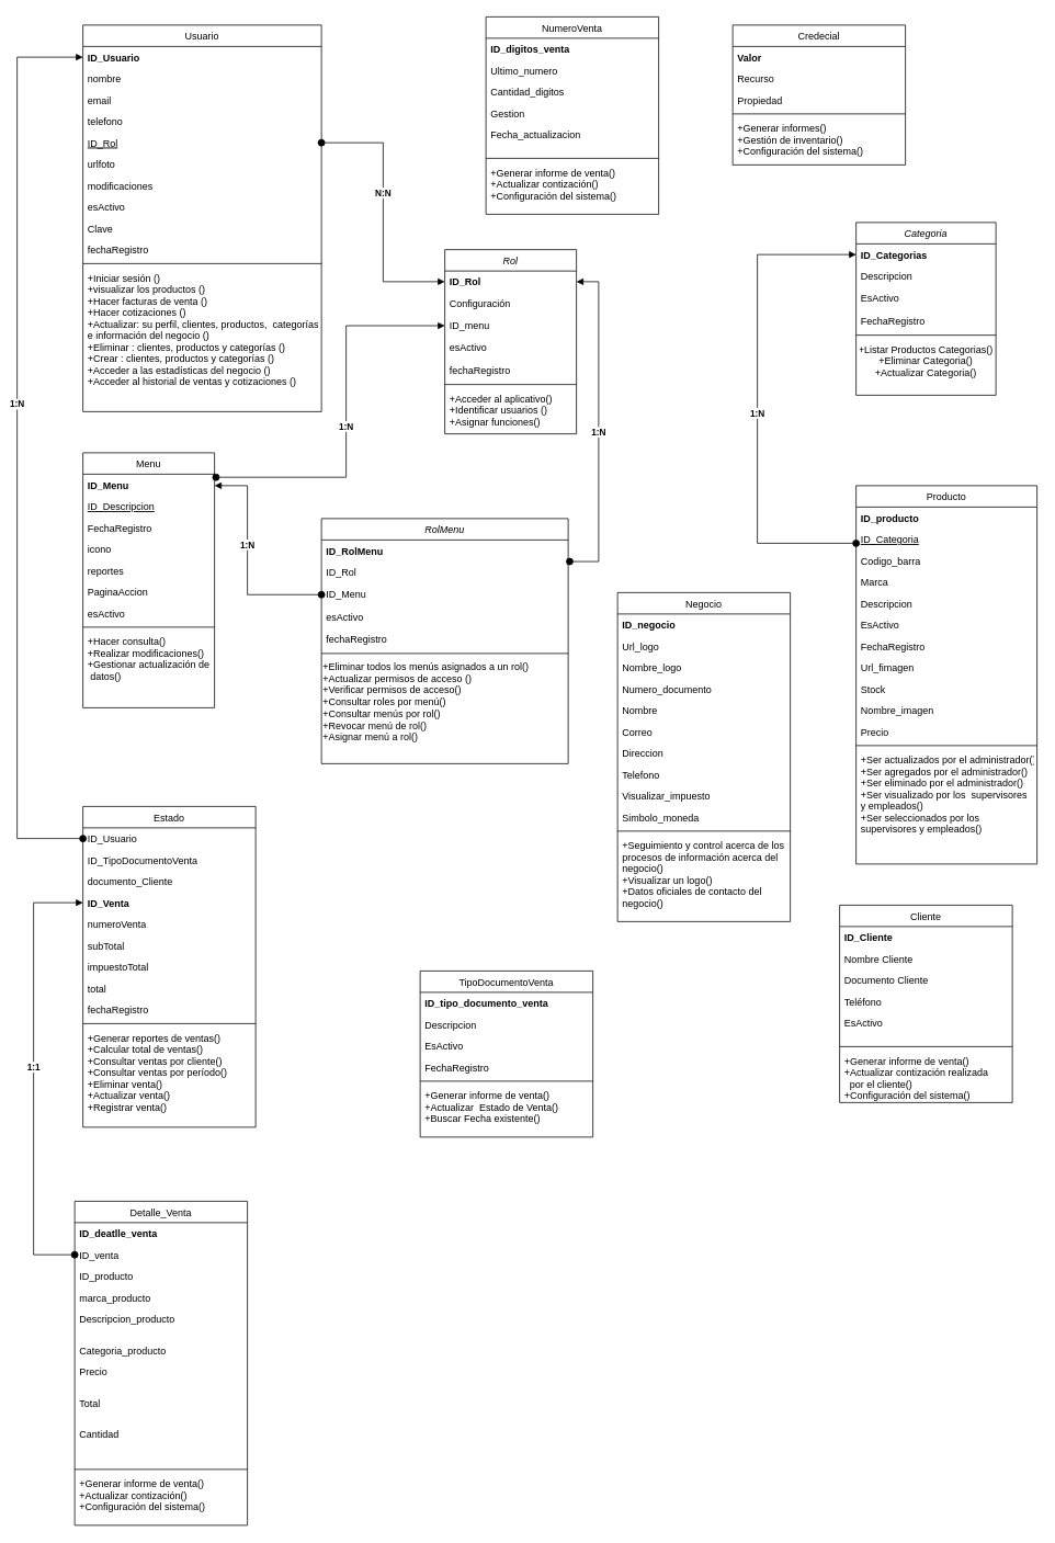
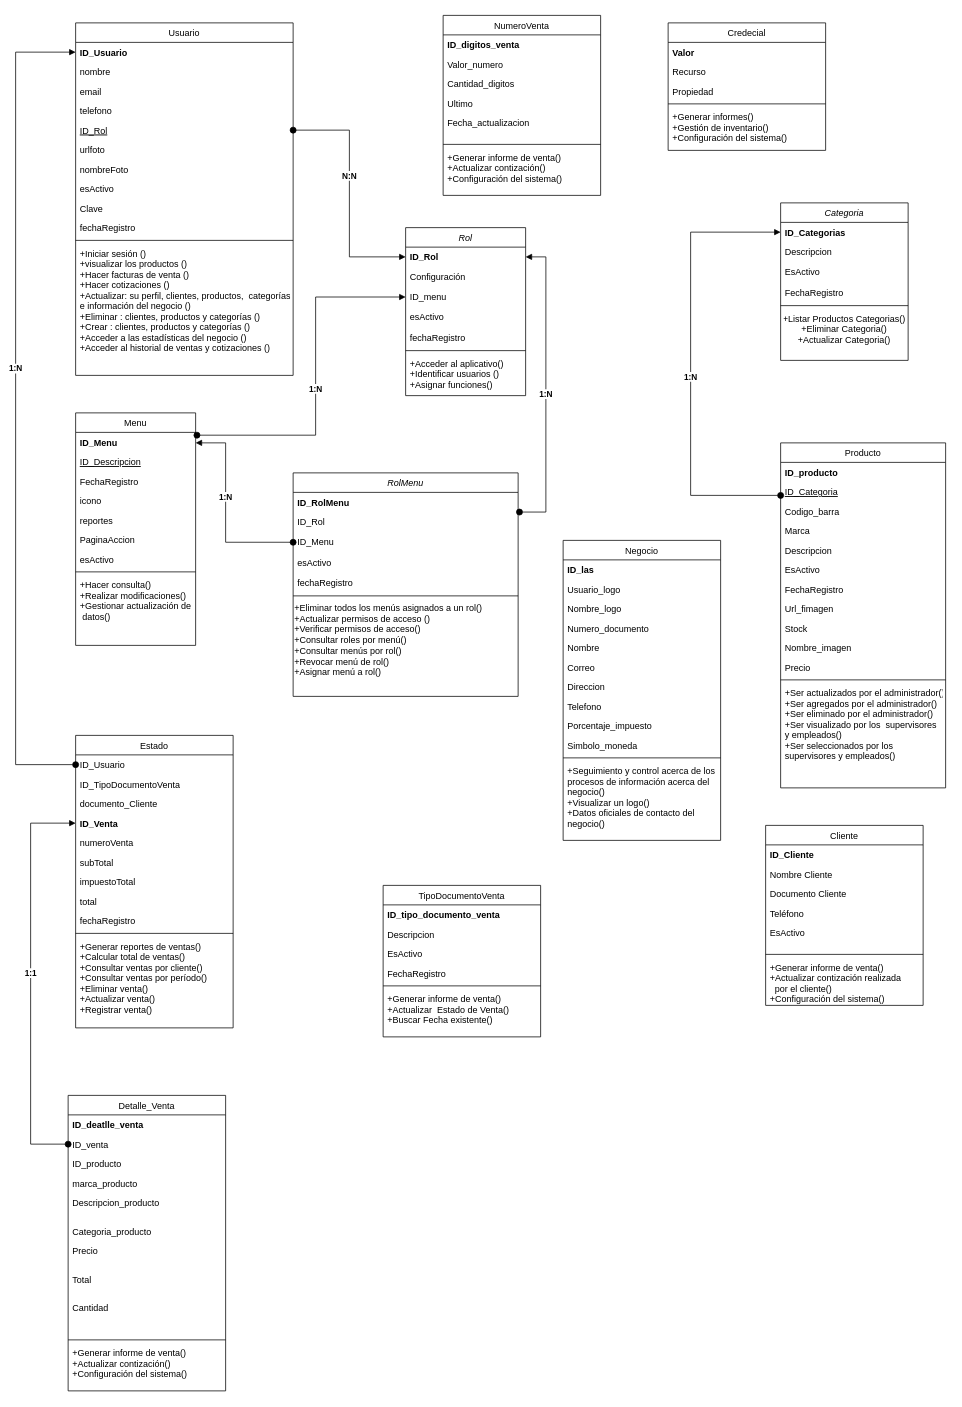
- <mxCell id="77" value="Ultimo_numero" style="text;align=left;verticalAlign=top;spacingLeft=4;spacingRight=4;overflow=hidden;rotatable=0;points=[[0,0.5],[1,0.5]];portConstraint=eastwest;fontStyle=0" vertex="1" parent="75"><mxGeometry y="52" width="210" height="26" as="geometry" /></mxCell>
+ <mxCell id="77" value="Valor_numero" style="text;align=left;verticalAlign=top;spacingLeft=4;spacingRight=4;overflow=hidden;rotatable=0;points=[[0,0.5],[1,0.5]];portConstraint=eastwest;fontStyle=0" vertex="1" parent="75"><mxGeometry y="52" width="210" height="26" as="geometry" /></mxCell>
- <mxCell id="79" value="Gestion" style="text;align=left;verticalAlign=top;spacingLeft=4;spacingRight=4;overflow=hidden;rotatable=0;points=[[0,0.5],[1,0.5]];portConstraint=eastwest;fontStyle=0" vertex="1" parent="75"><mxGeometry y="104" width="210" height="26" as="geometry" /></mxCell>
+ <mxCell id="79" value="Ultimo" style="text;align=left;verticalAlign=top;spacingLeft=4;spacingRight=4;overflow=hidden;rotatable=0;points=[[0,0.5],[1,0.5]];portConstraint=eastwest;fontStyle=0" vertex="1" parent="75"><mxGeometry y="104" width="210" height="26" as="geometry" /></mxCell>
- <mxCell id="122" value="modificaciones" style="text;align=left;verticalAlign=top;spacingLeft=4;spacingRight=4;overflow=hidden;rotatable=0;points=[[0,0.5],[1,0.5]];portConstraint=eastwest;rounded=0;shadow=0;html=0;" vertex="1" parent="115"><mxGeometry y="182" width="290" height="26" as="geometry" /></mxCell>
+ <mxCell id="122" value="nombreFoto" style="text;align=left;verticalAlign=top;spacingLeft=4;spacingRight=4;overflow=hidden;rotatable=0;points=[[0,0.5],[1,0.5]];portConstraint=eastwest;rounded=0;shadow=0;html=0;" vertex="1" parent="115"><mxGeometry y="182" width="290" height="26" as="geometry" /></mxCell>
- <mxCell id="63" value="ID_negocio" style="text;align=left;verticalAlign=top;spacingLeft=4;spacingRight=4;overflow=hidden;rotatable=0;points=[[0,0.5],[1,0.5]];portConstraint=eastwest;rounded=0;shadow=0;html=0;fontStyle=1" vertex="1" parent="62"><mxGeometry y="26" width="210" height="26" as="geometry" /></mxCell>
+ <mxCell id="63" value="ID_las" style="text;align=left;verticalAlign=top;spacingLeft=4;spacingRight=4;overflow=hidden;rotatable=0;points=[[0,0.5],[1,0.5]];portConstraint=eastwest;rounded=0;shadow=0;html=0;fontStyle=1" vertex="1" parent="62"><mxGeometry y="26" width="210" height="26" as="geometry" /></mxCell>
- <mxCell id="64" value="Url_logo" style="text;align=left;verticalAlign=top;spacingLeft=4;spacingRight=4;overflow=hidden;rotatable=0;points=[[0,0.5],[1,0.5]];portConstraint=eastwest;fontStyle=0" vertex="1" parent="62"><mxGeometry y="52" width="210" height="26" as="geometry" /></mxCell>
+ <mxCell id="64" value="Usuario_logo" style="text;align=left;verticalAlign=top;spacingLeft=4;spacingRight=4;overflow=hidden;rotatable=0;points=[[0,0.5],[1,0.5]];portConstraint=eastwest;fontStyle=0" vertex="1" parent="62"><mxGeometry y="52" width="210" height="26" as="geometry" /></mxCell>
- <mxCell id="71" value="Visualizar_impuesto" style="text;align=left;verticalAlign=top;spacingLeft=4;spacingRight=4;overflow=hidden;rotatable=0;points=[[0,0.5],[1,0.5]];portConstraint=eastwest;" vertex="1" parent="62"><mxGeometry y="234" width="210" height="26" as="geometry" /></mxCell>
+ <mxCell id="71" value="Porcentaje_impuesto" style="text;align=left;verticalAlign=top;spacingLeft=4;spacingRight=4;overflow=hidden;rotatable=0;points=[[0,0.5],[1,0.5]];portConstraint=eastwest;" vertex="1" parent="62"><mxGeometry y="234" width="210" height="26" as="geometry" /></mxCell>
